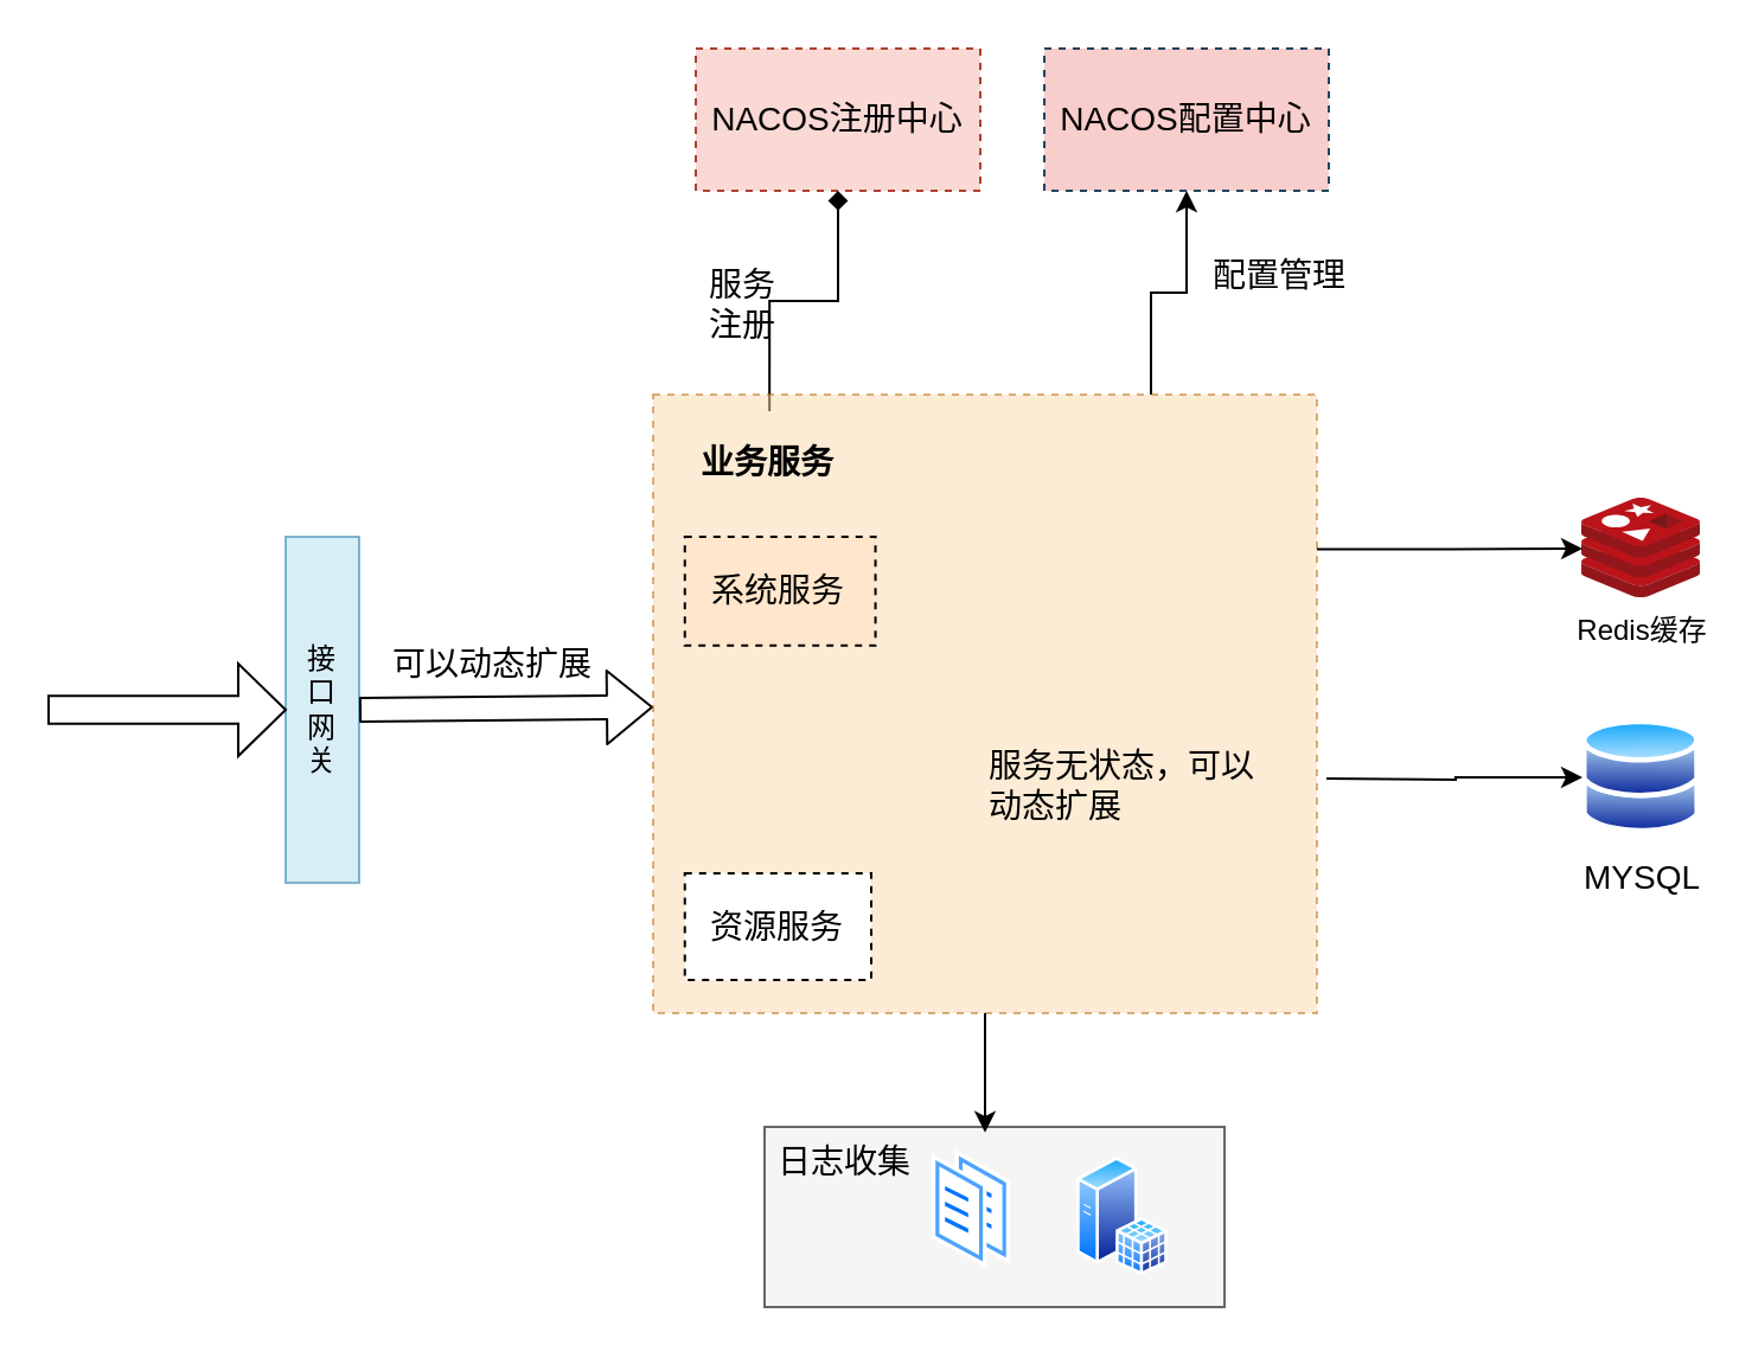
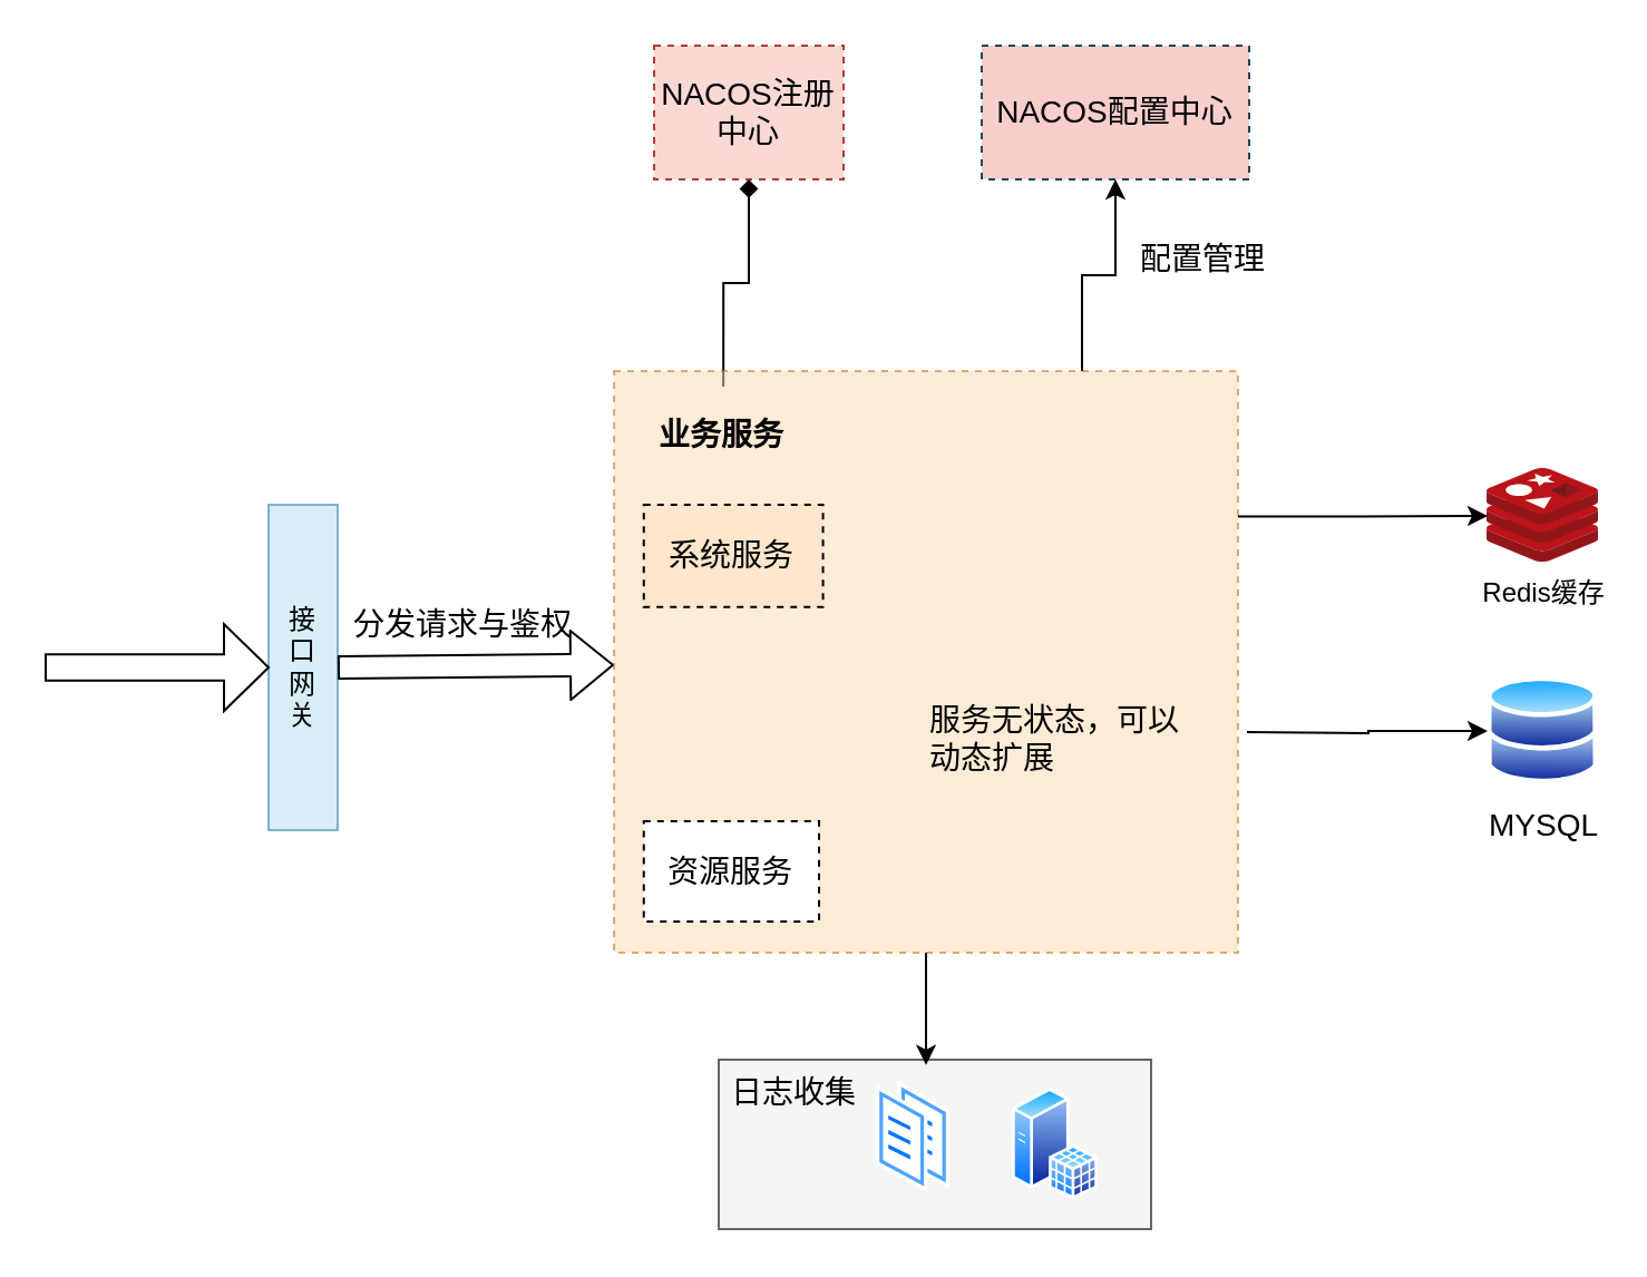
- <mxCell id="3" value="NACOS注册中心" style="rounded=0;whiteSpace=wrap;html=1;dashed=1;strokeColor=#ae4132;fillColor=#fad9d5;fontSize=14;" vertex="1" parent="1"><mxGeometry x="293" y="20" width="120" height="60" as="geometry" /></mxCell>
+ <mxCell id="3" value="NACOS注册中心" style="rounded=0;whiteSpace=wrap;html=1;dashed=1;strokeColor=#ae4132;fillColor=#fad9d5;fontSize=14;" vertex="1" parent="1"><mxGeometry x="293" y="20" width="85" height="60" as="geometry" /></mxCell>
- <mxCell id="11" value="服务注册" style="text;html=1;strokeColor=none;fillColor=none;align=center;verticalAlign=middle;whiteSpace=wrap;rounded=0;fontSize=14;fontColor=#000000;" vertex="1" parent="1"><mxGeometry x="293" y="118" width="40" height="20" as="geometry" /></mxCell>
- <mxCell id="10" value="可以动态扩展" style="text;html=1;strokeColor=none;fillColor=none;align=center;verticalAlign=middle;whiteSpace=wrap;rounded=0;fontSize=14;fontColor=#000000;" vertex="1" parent="1"><mxGeometry x="156" y="270" width="103" height="20" as="geometry" /></mxCell>
+ <mxCell id="10" value="分发请求与鉴权" style="text;html=1;strokeColor=none;fillColor=none;align=center;verticalAlign=middle;whiteSpace=wrap;rounded=0;fontSize=14;fontColor=#000000;" vertex="1" parent="1"><mxGeometry x="156" y="270" width="103" height="20" as="geometry" /></mxCell>
